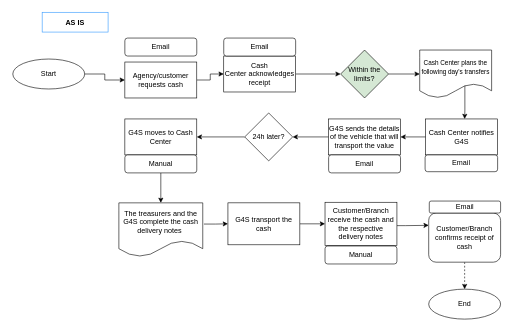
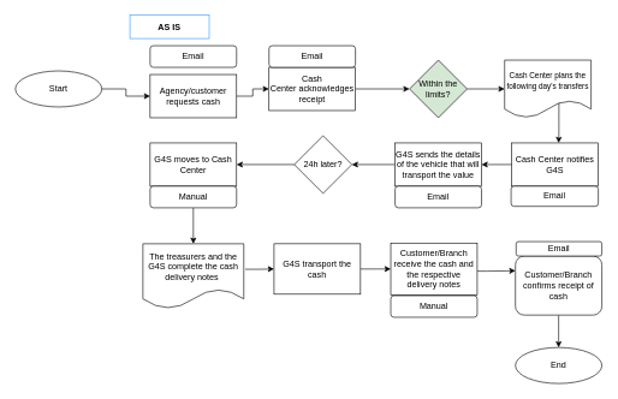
- <mxCell id="36" value="&lt;b&gt;AS IS&lt;br&gt;&lt;/b&gt;" style="text;html=1;strokeColor=#3399FF;fillColor=none;align=center;verticalAlign=middle;whiteSpace=wrap;rounded=0;" parent="1" vertex="1"><mxGeometry x="69" y="20" width="110" height="33" as="geometry" /></mxCell>
+ <mxCell id="36" value="&lt;b&gt;AS IS&lt;br&gt;&lt;/b&gt;" style="text;html=1;strokeColor=#3399FF;fillColor=none;align=center;verticalAlign=middle;whiteSpace=wrap;rounded=0;" parent="1" vertex="1"><mxGeometry x="179" y="20" width="110" height="33" as="geometry" /></mxCell>
- <mxCell id="27" value="" style="edgeStyle=orthogonalEdgeStyle;rounded=0;orthogonalLoop=1;jettySize=auto;html=1;dashed=1;" parent="1" source="28" target="32" edge="1"><mxGeometry relative="1" as="geometry" /></mxCell>
+ <mxCell id="27" value="" style="edgeStyle=orthogonalEdgeStyle;rounded=0;orthogonalLoop=1;jettySize=auto;html=1;" parent="1" source="28" target="32" edge="1"><mxGeometry relative="1" as="geometry" /></mxCell>
